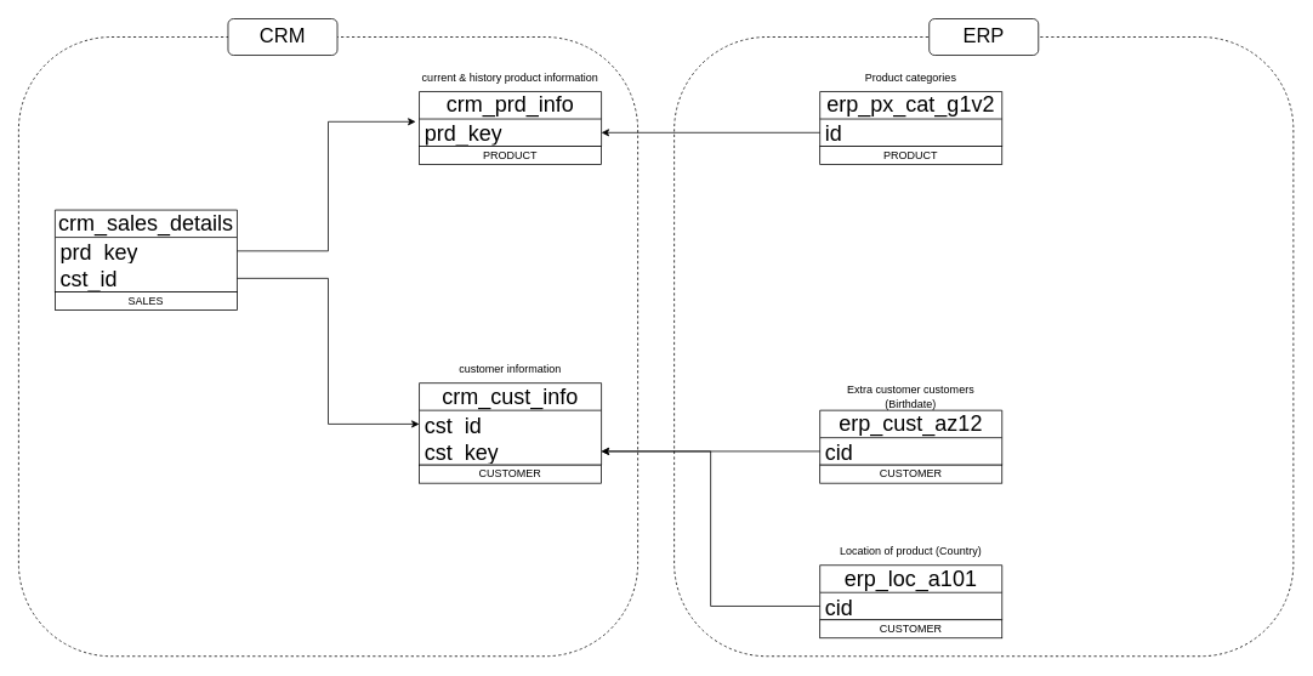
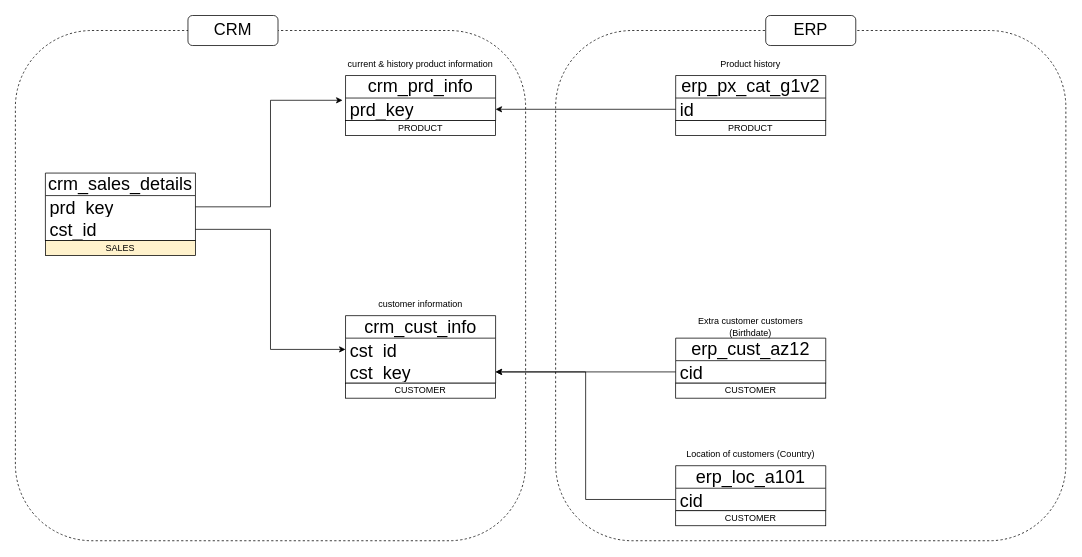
- <mxCell id="24" value="Product categories" style="text;html=1;align=center;verticalAlign=middle;whiteSpace=wrap;rounded=0;" parent="1" vertex="1"><mxGeometry x="900" y="70" width="200" height="30" as="geometry" /></mxCell>
+ <mxCell id="24" value="Product history" style="text;html=1;align=center;verticalAlign=middle;whiteSpace=wrap;rounded=0;" parent="1" vertex="1"><mxGeometry x="900" y="70" width="200" height="30" as="geometry" /></mxCell>
- <mxCell id="35" value="SALES" style="rounded=0;whiteSpace=wrap;html=1;" parent="1" vertex="1"><mxGeometry x="60" y="320" width="200" height="20" as="geometry" /></mxCell>
+ <mxCell id="35" value="SALES" style="rounded=0;whiteSpace=wrap;html=1;fillColor=#fff2cc;" parent="1" vertex="1"><mxGeometry x="60" y="320" width="200" height="20" as="geometry" /></mxCell>
- <mxCell id="16" value="Location of product (Country)" style="text;html=1;align=center;verticalAlign=middle;whiteSpace=wrap;rounded=0;" parent="1" vertex="1"><mxGeometry x="900" y="590" width="200" height="30" as="geometry" /></mxCell>
+ <mxCell id="16" value="Location of customers (Country)" style="text;html=1;align=center;verticalAlign=middle;whiteSpace=wrap;rounded=0;" parent="1" vertex="1"><mxGeometry x="900" y="590" width="200" height="30" as="geometry" /></mxCell>
